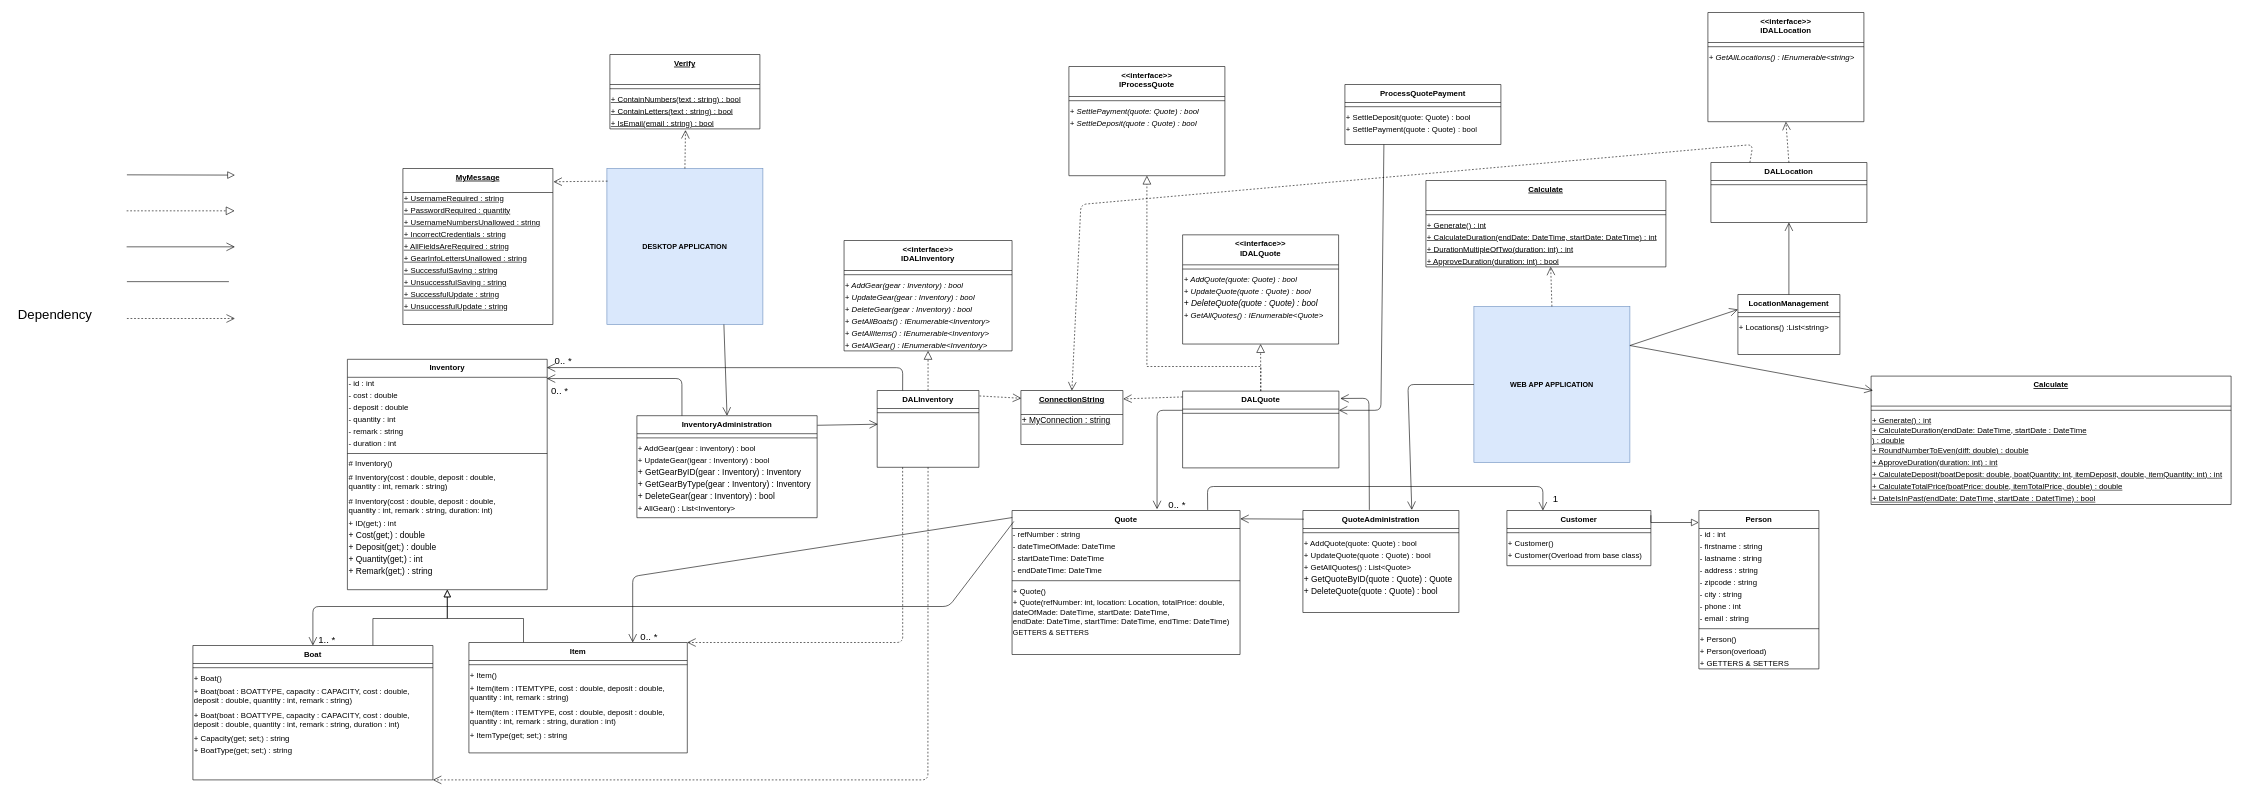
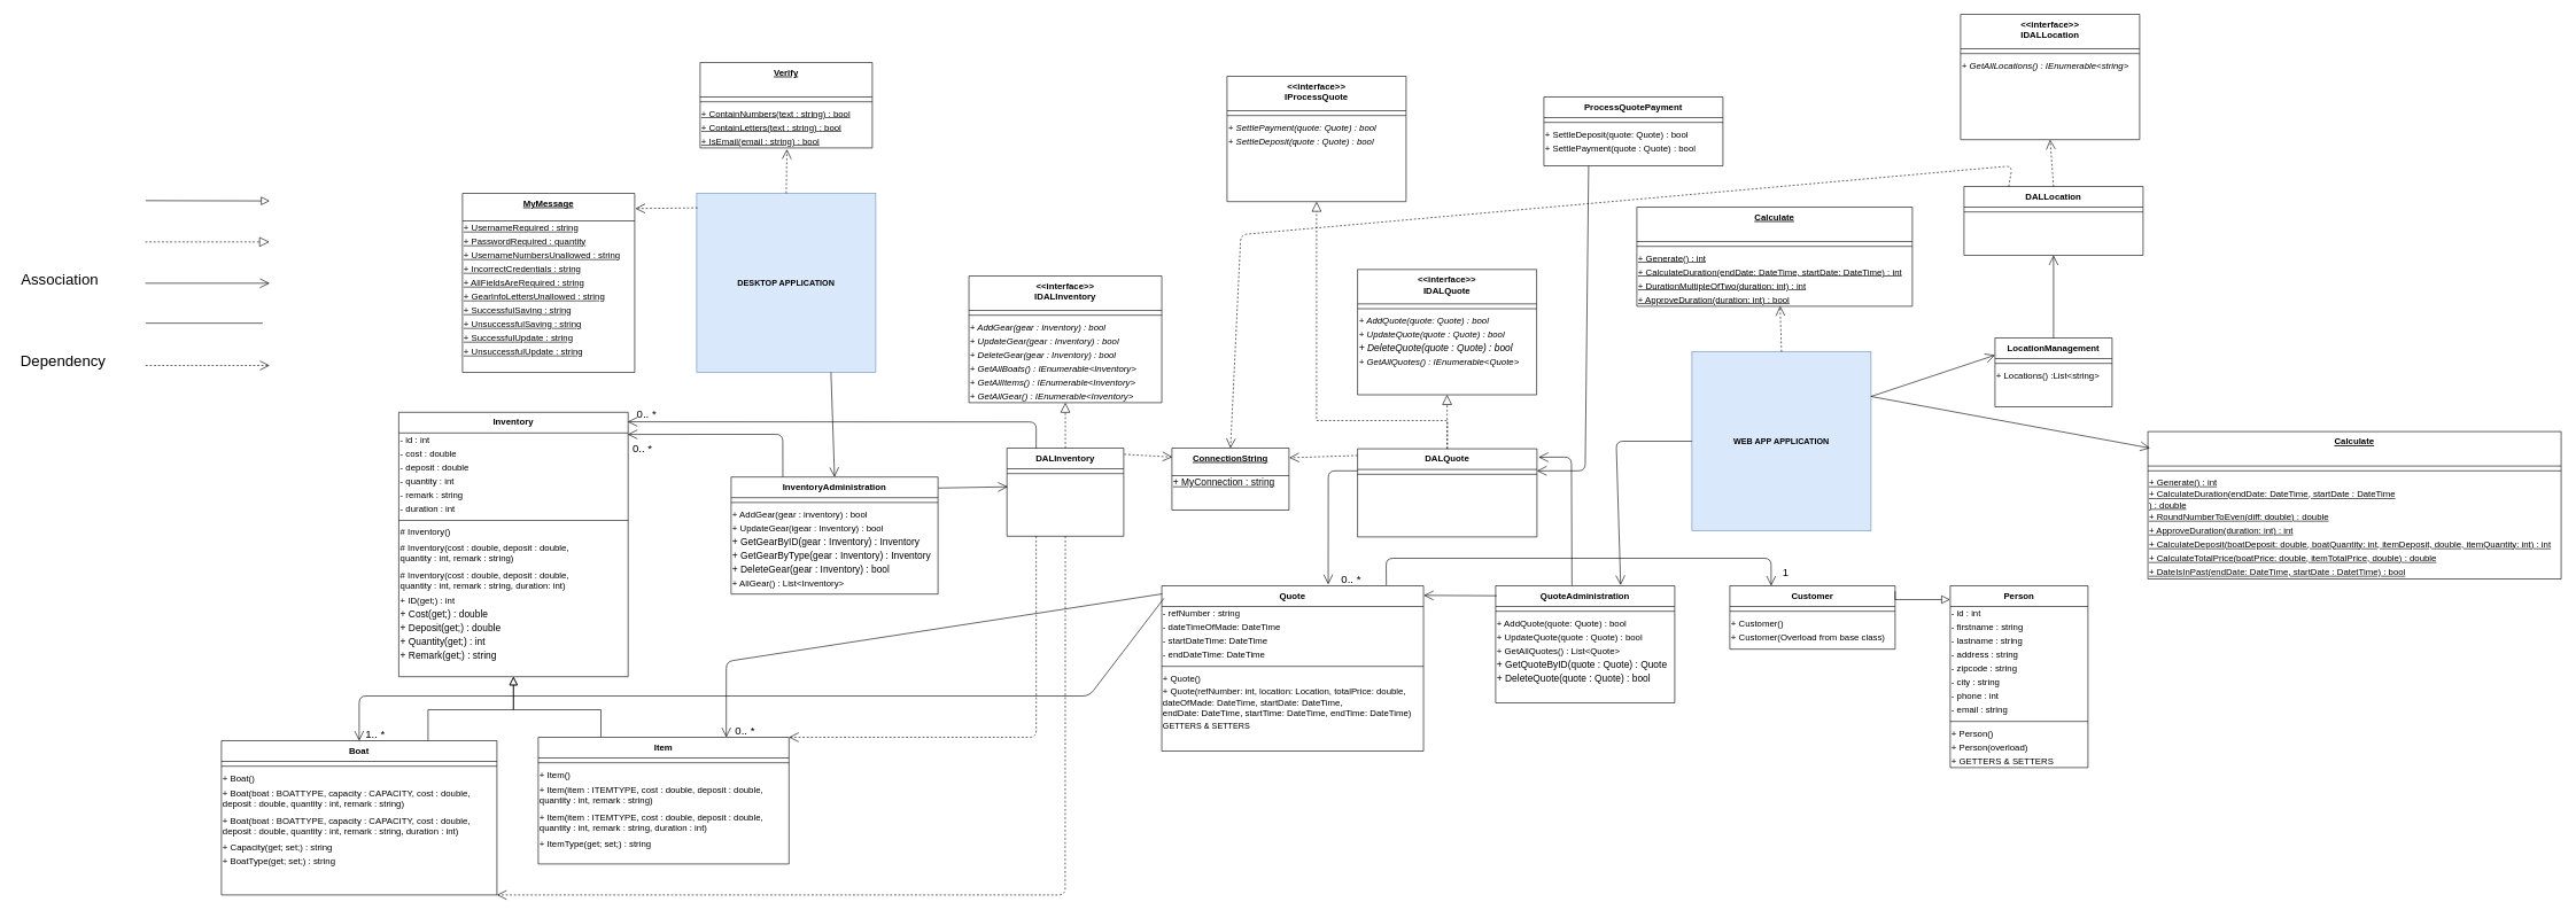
+ <mxCell id="129" value="Association" style="text;html=1;align=center;verticalAlign=middle;resizable=0;points=[];autosize=1;strokeColor=none;fillColor=none;fontSize=22;" parent="1" vertex="1"><mxGeometry x="20.55" y="390.57" width="130" height="30" as="geometry" /></mxCell>
